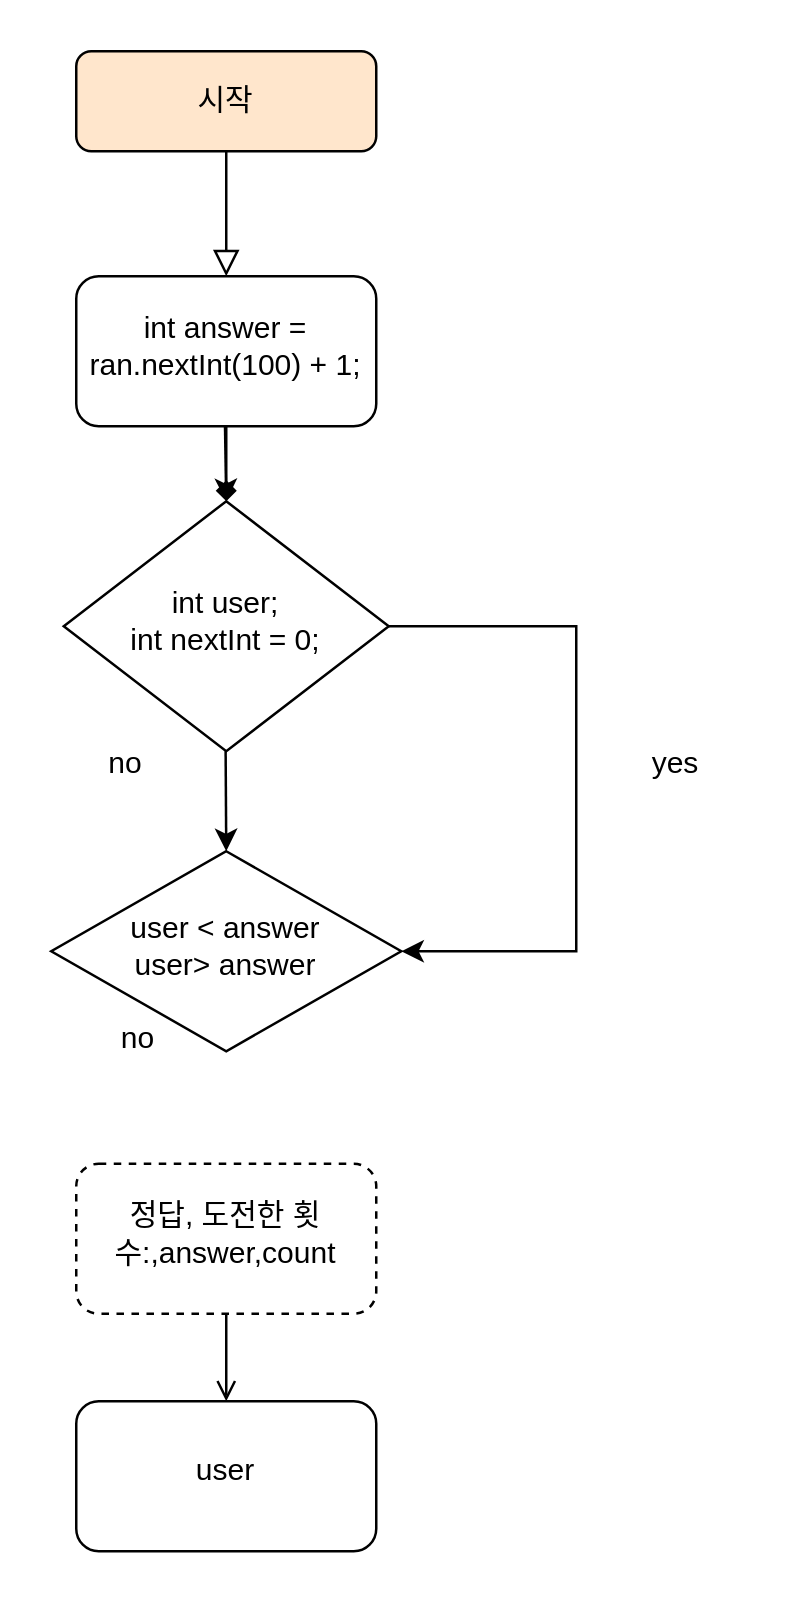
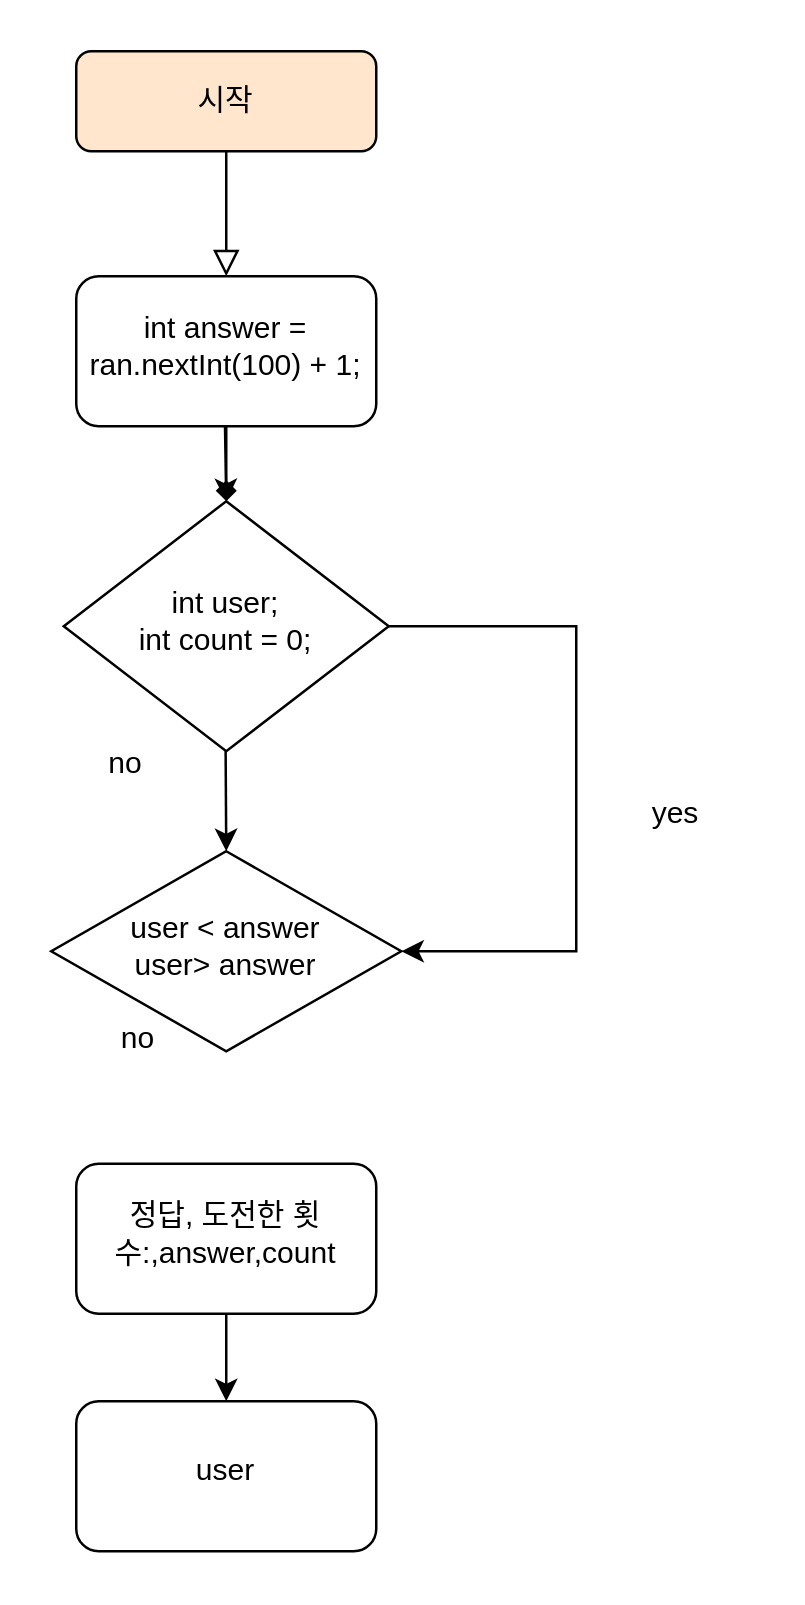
- <mxCell id="4" value="&lt;div&gt;int user;&lt;/div&gt;&lt;div&gt;int nextInt = 0;&lt;span style=&quot;&quot;&gt;&lt;/span&gt;&lt;/div&gt;" style="rhombus;whiteSpace=wrap;html=1;shadow=0;strokeColor=default;strokeWidth=1;align=center;verticalAlign=middle;spacingTop=-4;spacing=6;fontFamily=Helvetica;fontSize=12;fontColor=default;fillColor=default;" vertex="1" parent="1"><mxGeometry x="25" y="200" width="130" height="100" as="geometry" /></mxCell>
+ <mxCell id="4" value="&lt;div&gt;int user;&lt;/div&gt;&lt;div&gt;int count = 0;&lt;span style=&quot;&quot;&gt;&lt;/span&gt;&lt;/div&gt;" style="rhombus;whiteSpace=wrap;html=1;shadow=0;strokeColor=default;strokeWidth=1;align=center;verticalAlign=middle;spacingTop=-4;spacing=6;fontFamily=Helvetica;fontSize=12;fontColor=default;fillColor=default;" vertex="1" parent="1"><mxGeometry x="25" y="200" width="130" height="100" as="geometry" /></mxCell>
- <mxCell id="15" value="yes" style="text;html=1;strokeColor=none;fillColor=none;align=center;verticalAlign=middle;whiteSpace=wrap;rounded=0;fontSize=12;fontFamily=Helvetica;fontColor=default;" vertex="1" parent="1"><mxGeometry x="240" y="290" width="60" height="30" as="geometry" /></mxCell>
+ <mxCell id="15" value="yes" style="text;html=1;strokeColor=none;fillColor=none;align=center;verticalAlign=middle;whiteSpace=wrap;rounded=0;fontSize=12;fontFamily=Helvetica;fontColor=default;" vertex="1" parent="1"><mxGeometry x="240" y="310" width="60" height="30" as="geometry" /></mxCell>
- <mxCell id="7" value="정답, 도전한 횟수:,answer,count" style="rounded=1;whiteSpace=wrap;html=1;shadow=0;strokeColor=default;strokeWidth=1;align=center;verticalAlign=middle;spacingTop=-4;spacing=6;fontFamily=Helvetica;fontSize=12;fontColor=default;fillColor=default;dashed=1;" vertex="1" parent="1"><mxGeometry x="30" y="465" width="120" height="60" as="geometry" /></mxCell>
+ <mxCell id="7" value="정답, 도전한 횟수:,answer,count" style="rounded=1;whiteSpace=wrap;html=1;shadow=0;strokeColor=default;strokeWidth=1;align=center;verticalAlign=middle;spacingTop=-4;spacing=6;fontFamily=Helvetica;fontSize=12;fontColor=default;fillColor=default;" vertex="1" parent="1"><mxGeometry x="30" y="465" width="120" height="60" as="geometry" /></mxCell>
- <mxCell id="13" value="" style="endArrow=open;html=1;rounded=0;fontFamily=Helvetica;fontSize=12;fontColor=default;entryX=0.5;entryY=0;entryDx=0;entryDy=0;exitX=0.5;exitY=1;exitDx=0;exitDy=0;" edge="1" parent="1" source="7" target="12"><mxGeometry width="50" height="50" relative="1" as="geometry"><mxPoint x="94.5" y="560" as="sourcePoint" /><mxPoint x="95" y="590" as="targetPoint" /></mxGeometry></mxCell>
+ <mxCell id="13" value="" style="endArrow=classic;html=1;rounded=0;fontFamily=Helvetica;fontSize=12;fontColor=default;entryX=0.5;entryY=0;entryDx=0;entryDy=0;exitX=0.5;exitY=1;exitDx=0;exitDy=0;" edge="1" parent="1" source="7" target="12"><mxGeometry width="50" height="50" relative="1" as="geometry"><mxPoint x="94.5" y="560" as="sourcePoint" /><mxPoint x="95" y="590" as="targetPoint" /></mxGeometry></mxCell>
